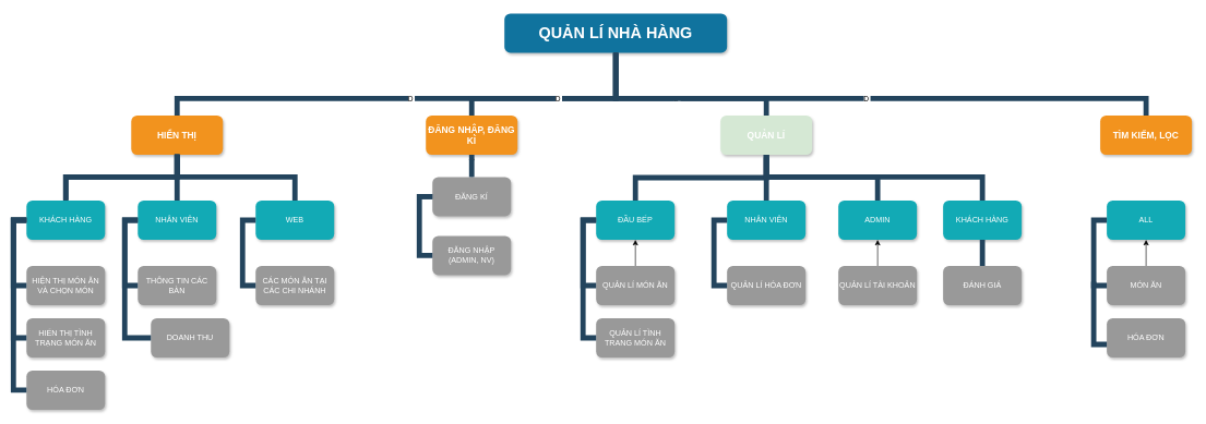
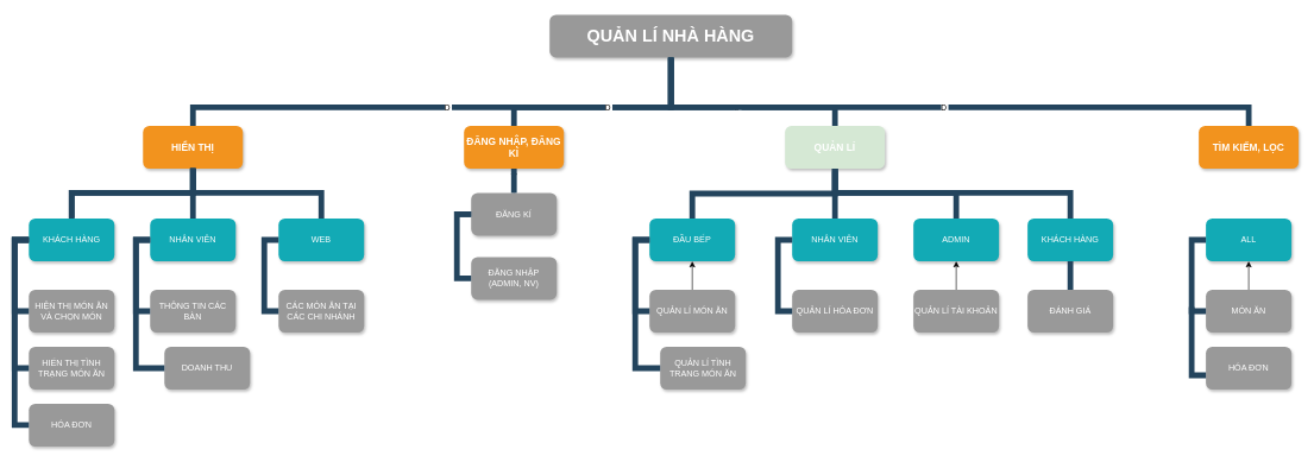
- <mxCell id="2" value="QUẢN LÍ NHÀ HÀNG" style="whiteSpace=wrap;rounded=1;shadow=1;fillColor=#10739E;strokeColor=none;fontColor=#FFFFFF;fontStyle=1;fontSize=24" parent="1" vertex="1"><mxGeometry x="770" y="20" width="340" height="60" as="geometry" /></mxCell>
+ <mxCell id="2" value="QUẢN LÍ NHÀ HÀNG" style="whiteSpace=wrap;rounded=1;shadow=1;fillColor=#999999;strokeColor=none;fontColor=#FFFFFF;fontStyle=1;fontSize=24;" parent="1" vertex="1"><mxGeometry x="770" y="20" width="340" height="60" as="geometry" /></mxCell>
- <mxCell id="15" value="QUẢN LÍ TÌNH TRANG MÓN ĂN" style="whiteSpace=wrap;rounded=1;fillColor=#999999;strokeColor=none;shadow=1;fontColor=#FFFFFF;fontStyle=0" parent="1" vertex="1"><mxGeometry x="910" y="486" width="120" height="60" as="geometry" /></mxCell>
+ <mxCell id="15" value="QUẢN LÍ TÌNH TRANG MÓN ĂN" style="whiteSpace=wrap;rounded=1;fillColor=#999999;strokeColor=none;shadow=1;fontColor=#FFFFFF;fontStyle=0" parent="1" vertex="1"><mxGeometry x="925" y="486" width="120" height="60" as="geometry" /></mxCell>
